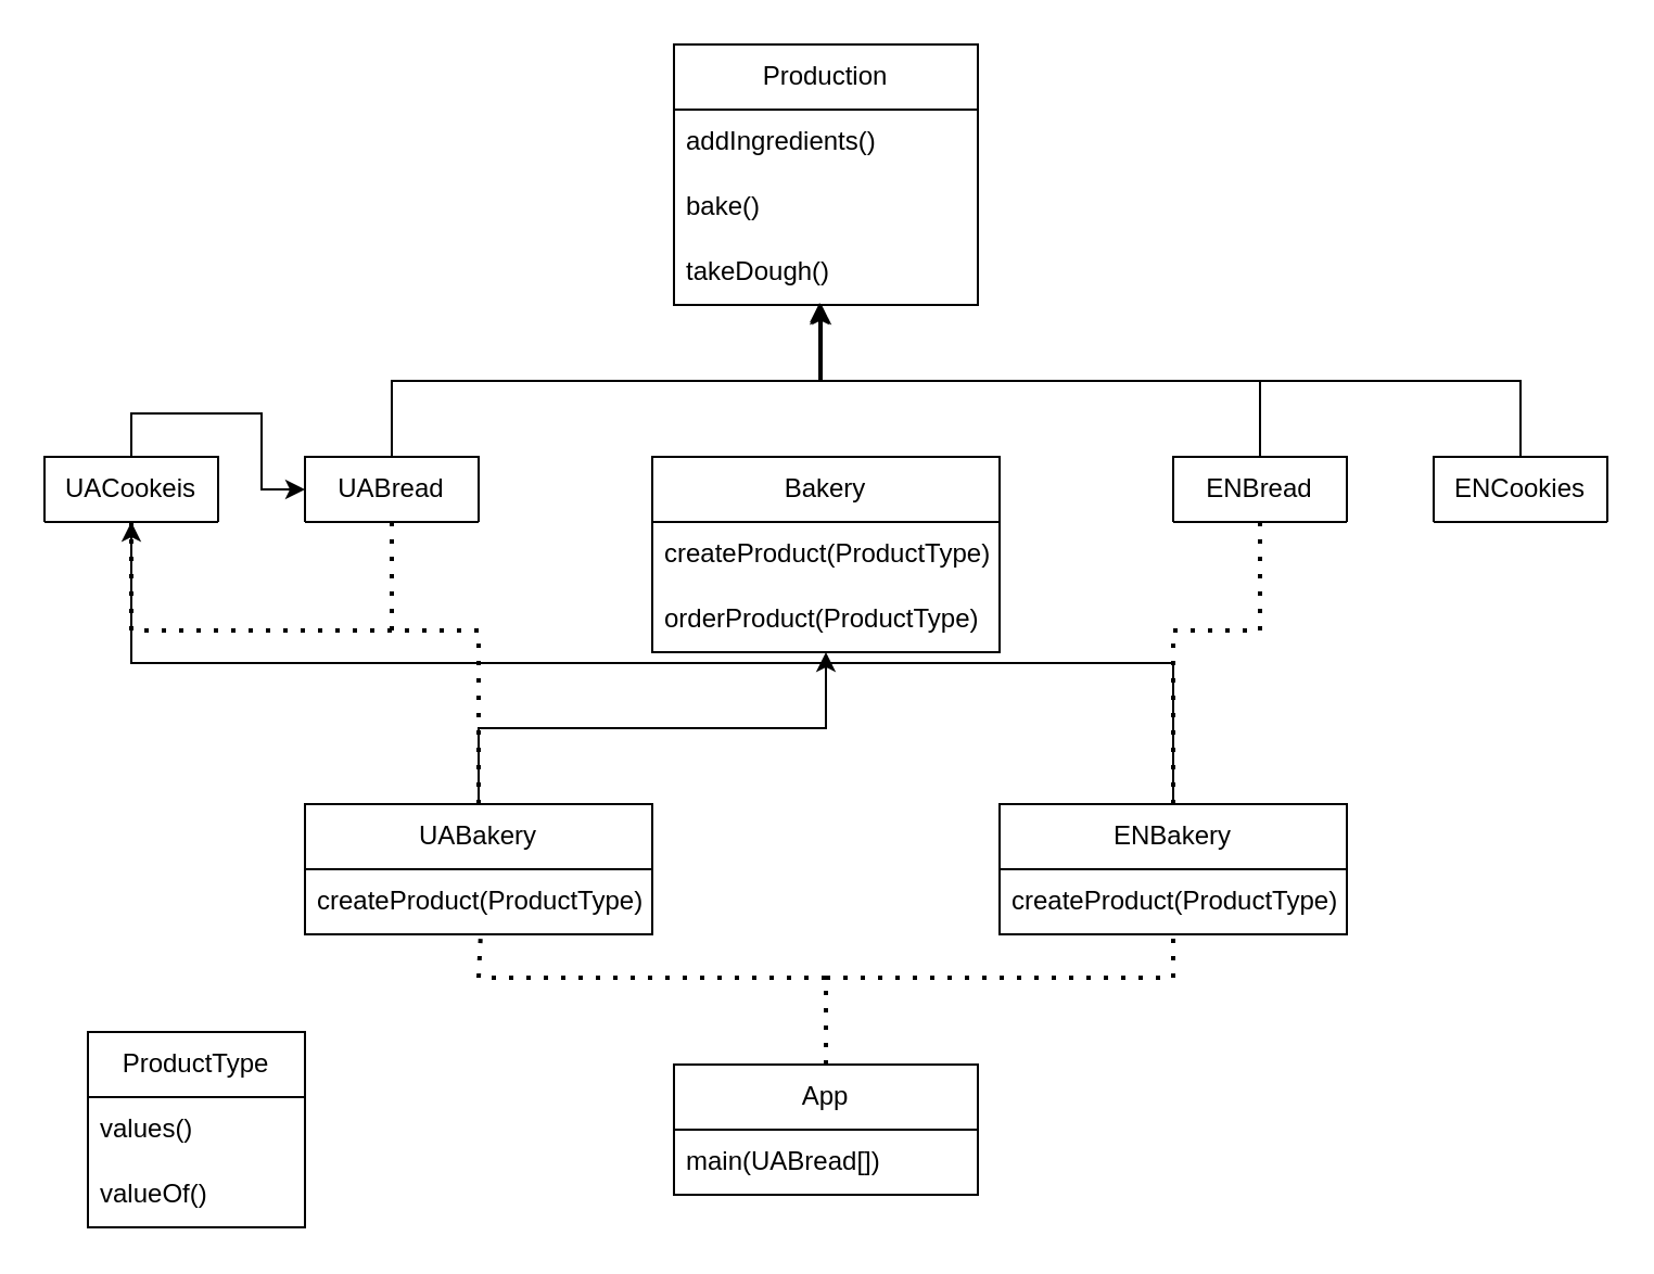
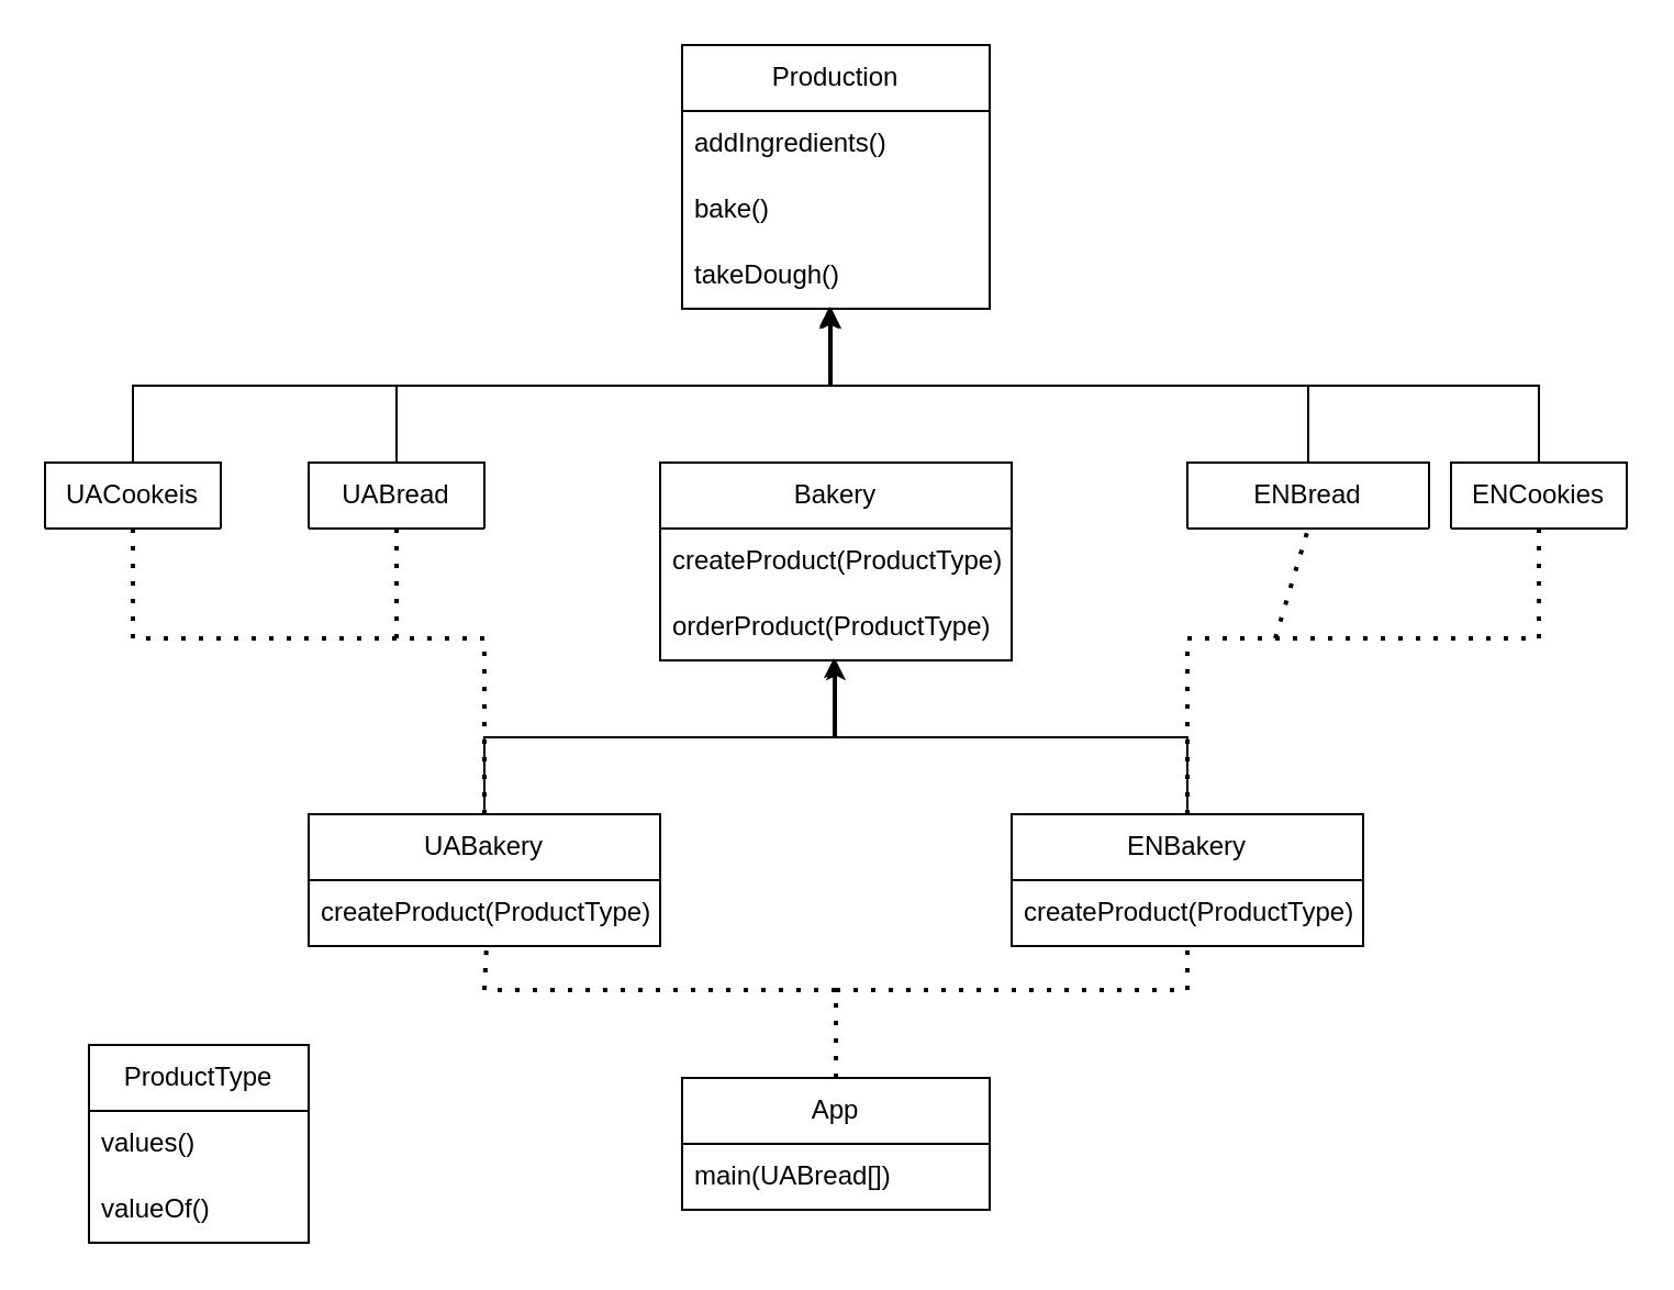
- <mxCell id="9" style="edgeStyle=orthogonalEdgeStyle;rounded=0;orthogonalLoop=1;jettySize=auto;html=1;exitX=0.5;exitY=0;exitDx=0;exitDy=0;" edge="1" parent="1" source="10" target="12"><mxGeometry relative="1" as="geometry" /></mxCell>
+ <mxCell id="9" style="edgeStyle=orthogonalEdgeStyle;rounded=0;orthogonalLoop=1;jettySize=auto;html=1;exitX=0.5;exitY=0;exitDx=0;exitDy=0;entryX=0.479;entryY=1;entryDx=0;entryDy=0;entryPerimeter=0;" edge="1" parent="1" source="10" target="5"><mxGeometry relative="1" as="geometry" /></mxCell>
- <mxCell id="14" value="ENBread" style="swimlane;fontStyle=0;childLayout=stackLayout;horizontal=1;startSize=30;horizontalStack=0;resizeParent=1;resizeParentMax=0;resizeLast=0;collapsible=1;marginBottom=0;whiteSpace=wrap;html=1;" vertex="1" parent="1"><mxGeometry x="540" y="210" width="80" height="30" as="geometry" /></mxCell>
+ <mxCell id="14" value="ENBread" style="swimlane;fontStyle=0;childLayout=stackLayout;horizontal=1;startSize=30;horizontalStack=0;resizeParent=1;resizeParentMax=0;resizeLast=0;collapsible=1;marginBottom=0;whiteSpace=wrap;html=1;" vertex="1" parent="1"><mxGeometry x="540" y="210" width="110" height="30" as="geometry" /></mxCell>
+ <mxCell id="24" value="" style="endArrow=none;dashed=1;html=1;dashPattern=1 3;strokeWidth=2;rounded=0;entryX=0.5;entryY=1;entryDx=0;entryDy=0;exitX=0.5;exitY=0;exitDx=0;exitDy=0;" edge="1" parent="1" source="21" target="16"><mxGeometry width="50" height="50" relative="1" as="geometry"><mxPoint x="550" y="380" as="sourcePoint" /><mxPoint x="590" y="250" as="targetPoint" /><Array as="points"><mxPoint x="540" y="290" /><mxPoint x="700" y="290" /></Array></mxGeometry></mxCell>
- <mxCell id="20" style="edgeStyle=orthogonalEdgeStyle;rounded=0;orthogonalLoop=1;jettySize=auto;html=1;exitX=0.5;exitY=0;exitDx=0;exitDy=0;" edge="1" parent="1" source="21" target="10"><mxGeometry relative="1" as="geometry" /></mxCell>
+ <mxCell id="20" style="edgeStyle=orthogonalEdgeStyle;rounded=0;orthogonalLoop=1;jettySize=auto;html=1;exitX=0.5;exitY=0;exitDx=0;exitDy=0;entryX=0.494;entryY=0.967;entryDx=0;entryDy=0;entryPerimeter=0;" edge="1" parent="1" source="21" target="8"><mxGeometry relative="1" as="geometry" /></mxCell>
